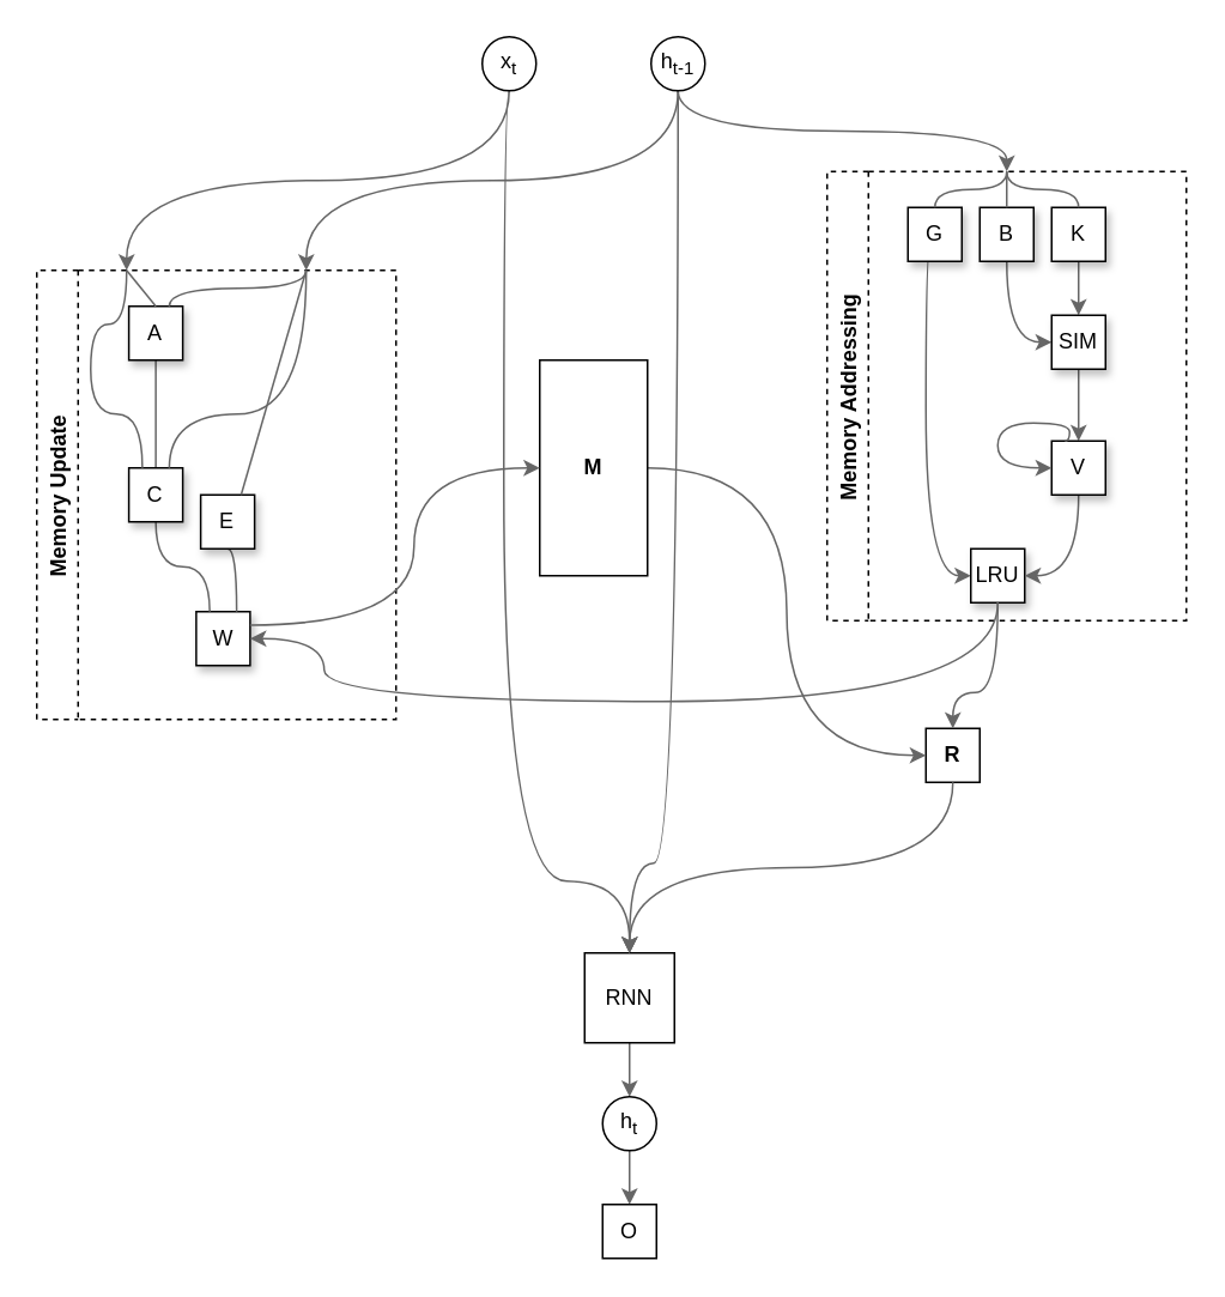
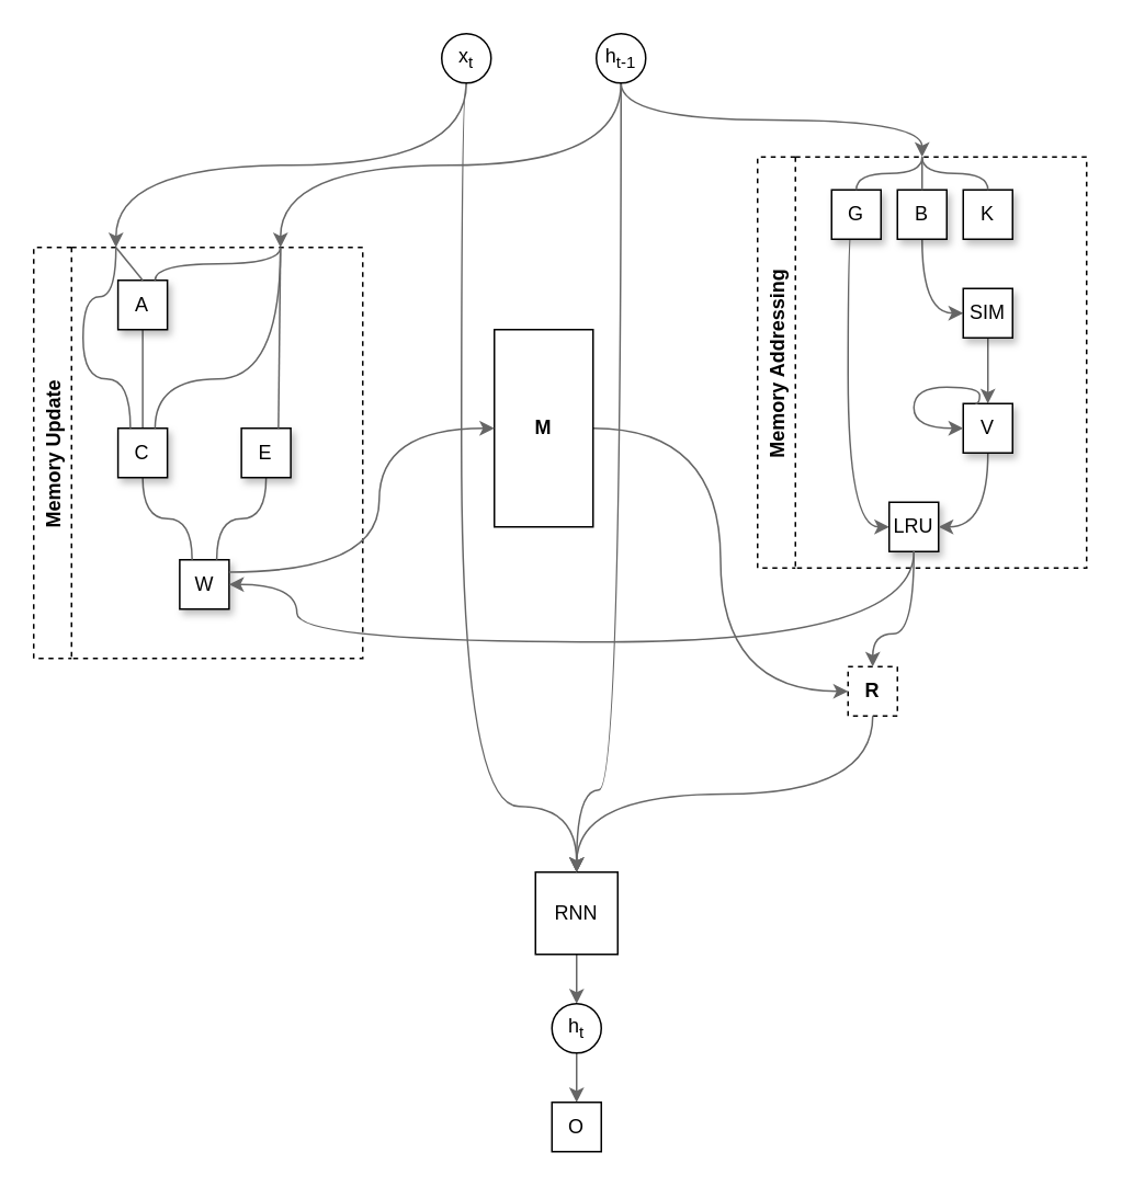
- <mxCell id="11" style="edgeStyle=orthogonalEdgeStyle;curved=1;rounded=0;orthogonalLoop=1;jettySize=auto;html=1;exitX=0.5;exitY=1;exitDx=0;exitDy=0;fillColor=#f5f5f5;strokeColor=#666666;" parent="5" source="12" target="14" edge="1"><mxGeometry relative="1" as="geometry" /></mxCell>
- <mxCell id="33" value="E" style="whiteSpace=wrap;html=1;aspect=fixed;rounded=0;shadow=1;" parent="28" vertex="1"><mxGeometry x="91.25" y="125" width="30" height="30" as="geometry" /></mxCell>
+ <mxCell id="33" value="E" style="whiteSpace=wrap;html=1;aspect=fixed;rounded=0;shadow=1;" parent="28" vertex="1"><mxGeometry x="126.25" y="110" width="30" height="30" as="geometry" /></mxCell>
- <mxCell id="21" value="&lt;b&gt;R&lt;/b&gt;" style="whiteSpace=wrap;html=1;aspect=fixed;" parent="4" vertex="1"><mxGeometry x="55" y="260" width="30" height="30" as="geometry" /></mxCell>
+ <mxCell id="21" value="&lt;b&gt;R&lt;/b&gt;" style="whiteSpace=wrap;html=1;aspect=fixed;dashed=1;" parent="4" vertex="1"><mxGeometry x="55" y="260" width="30" height="30" as="geometry" /></mxCell>
